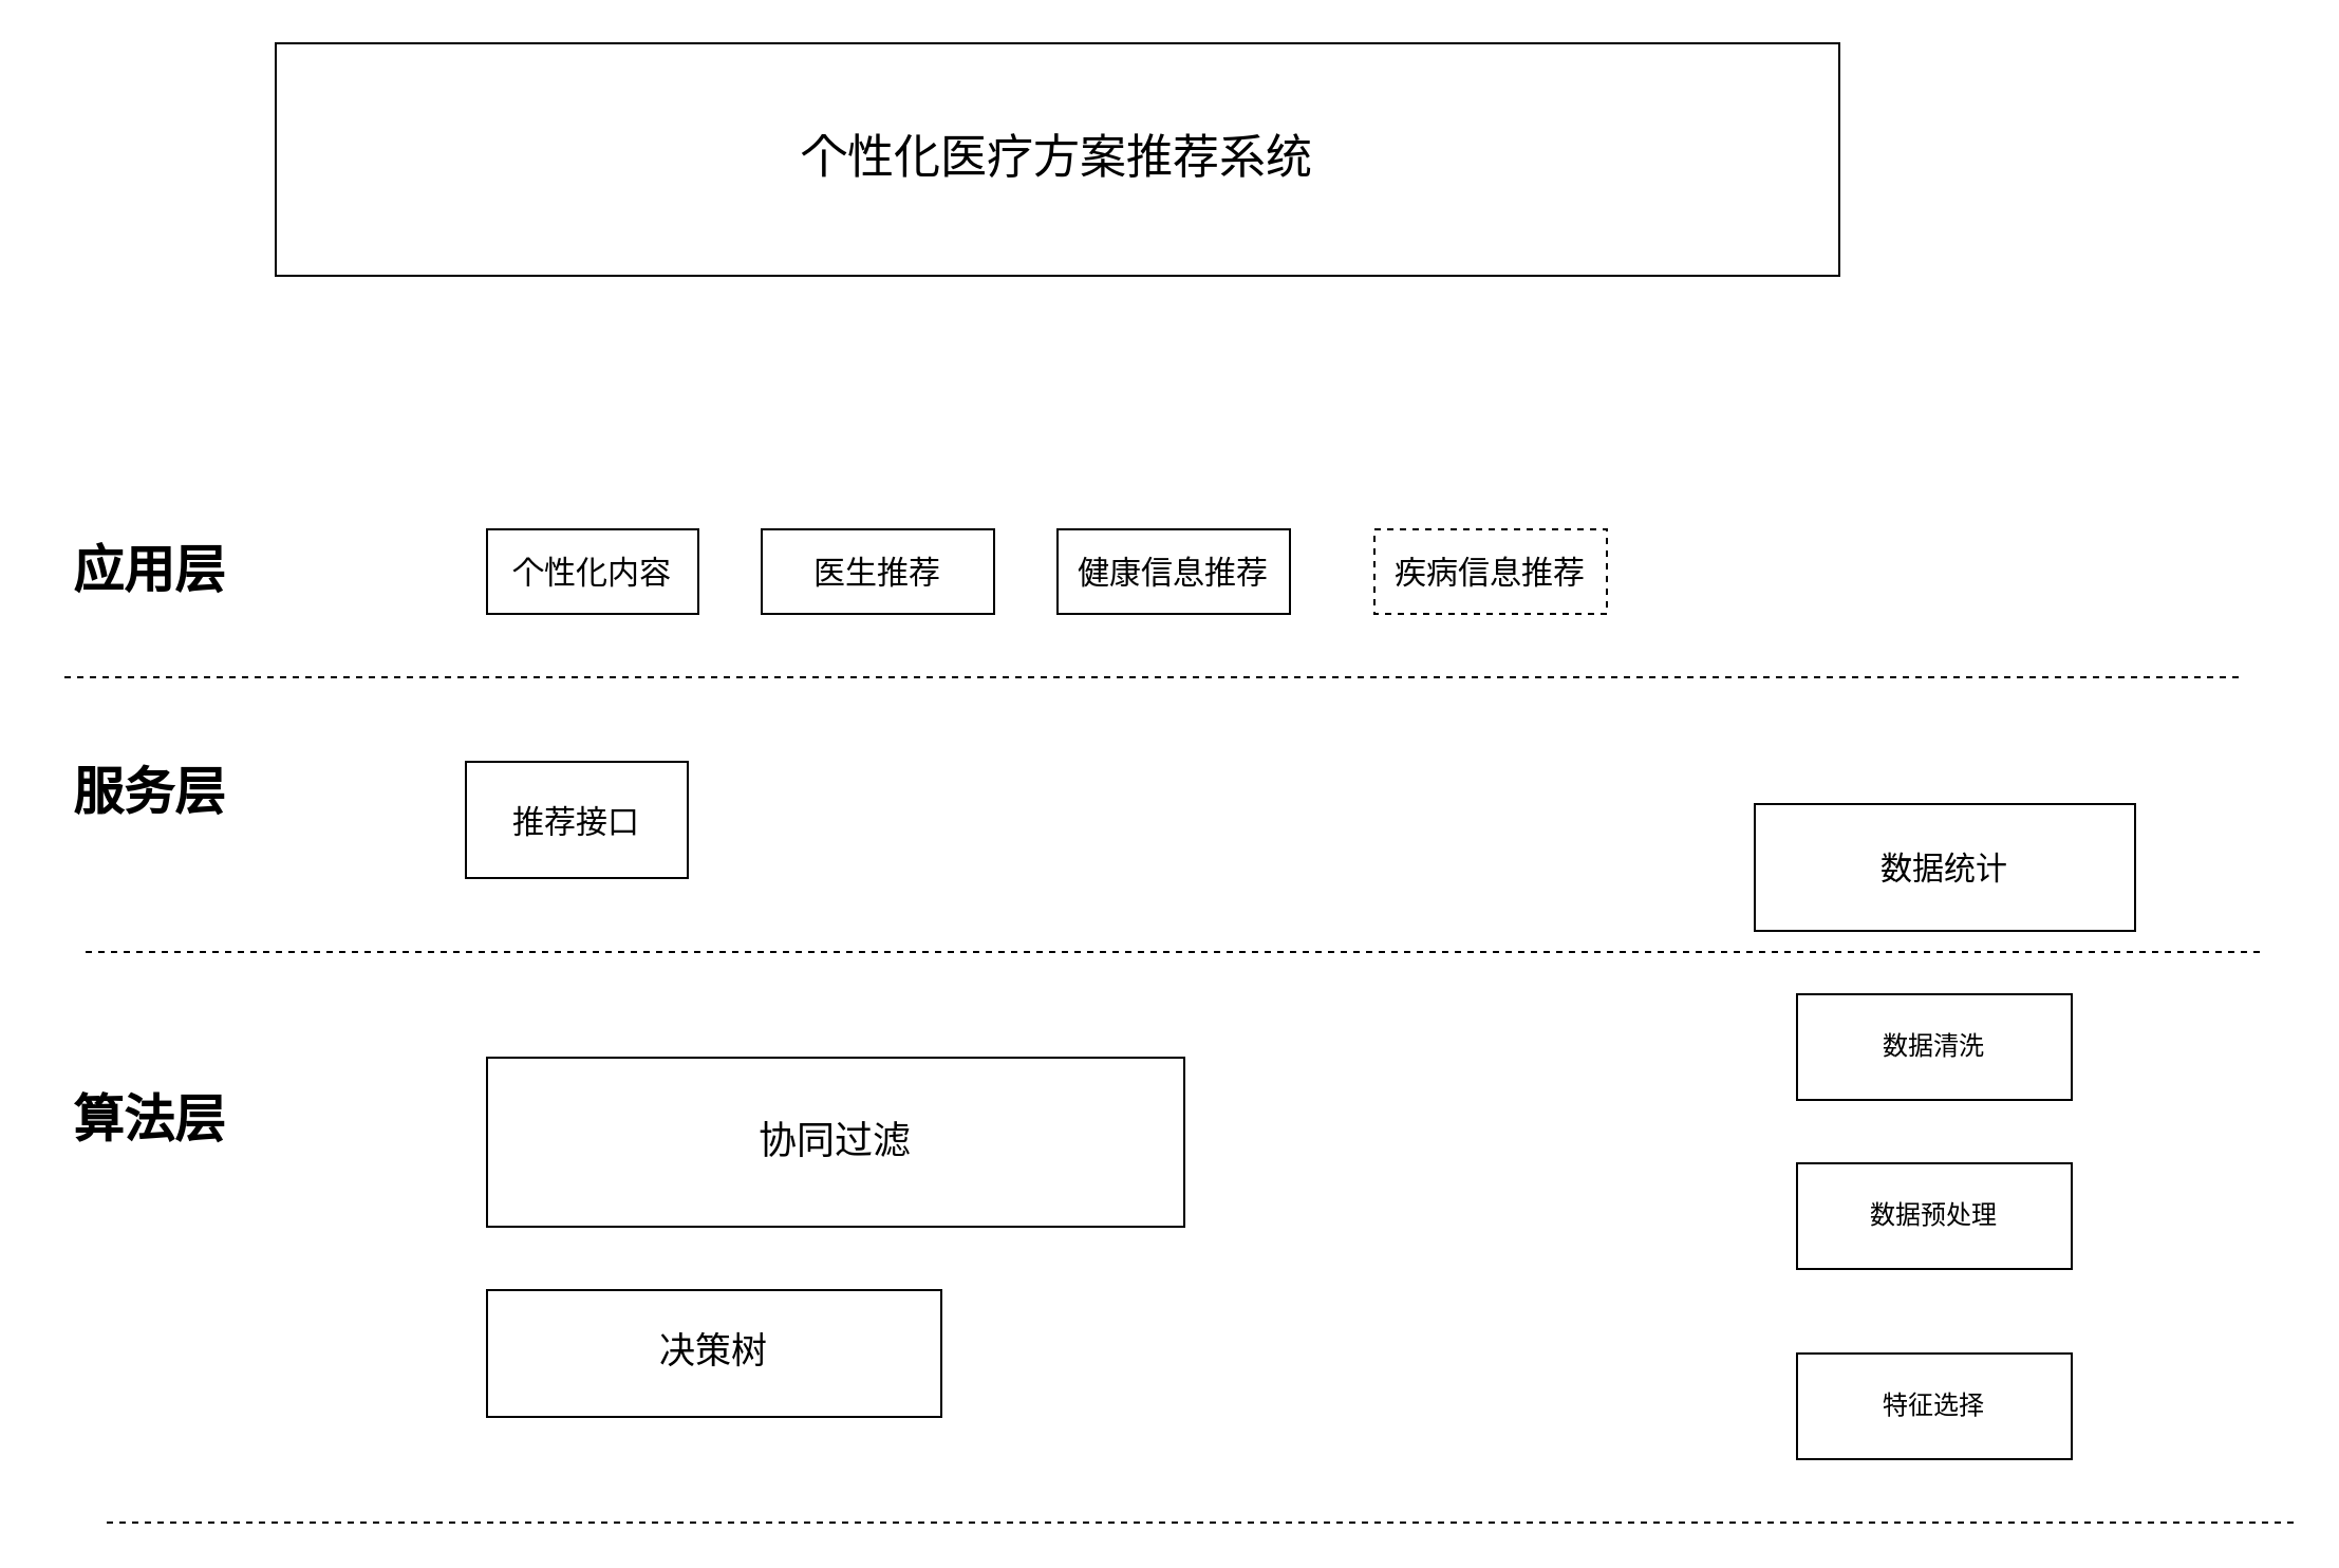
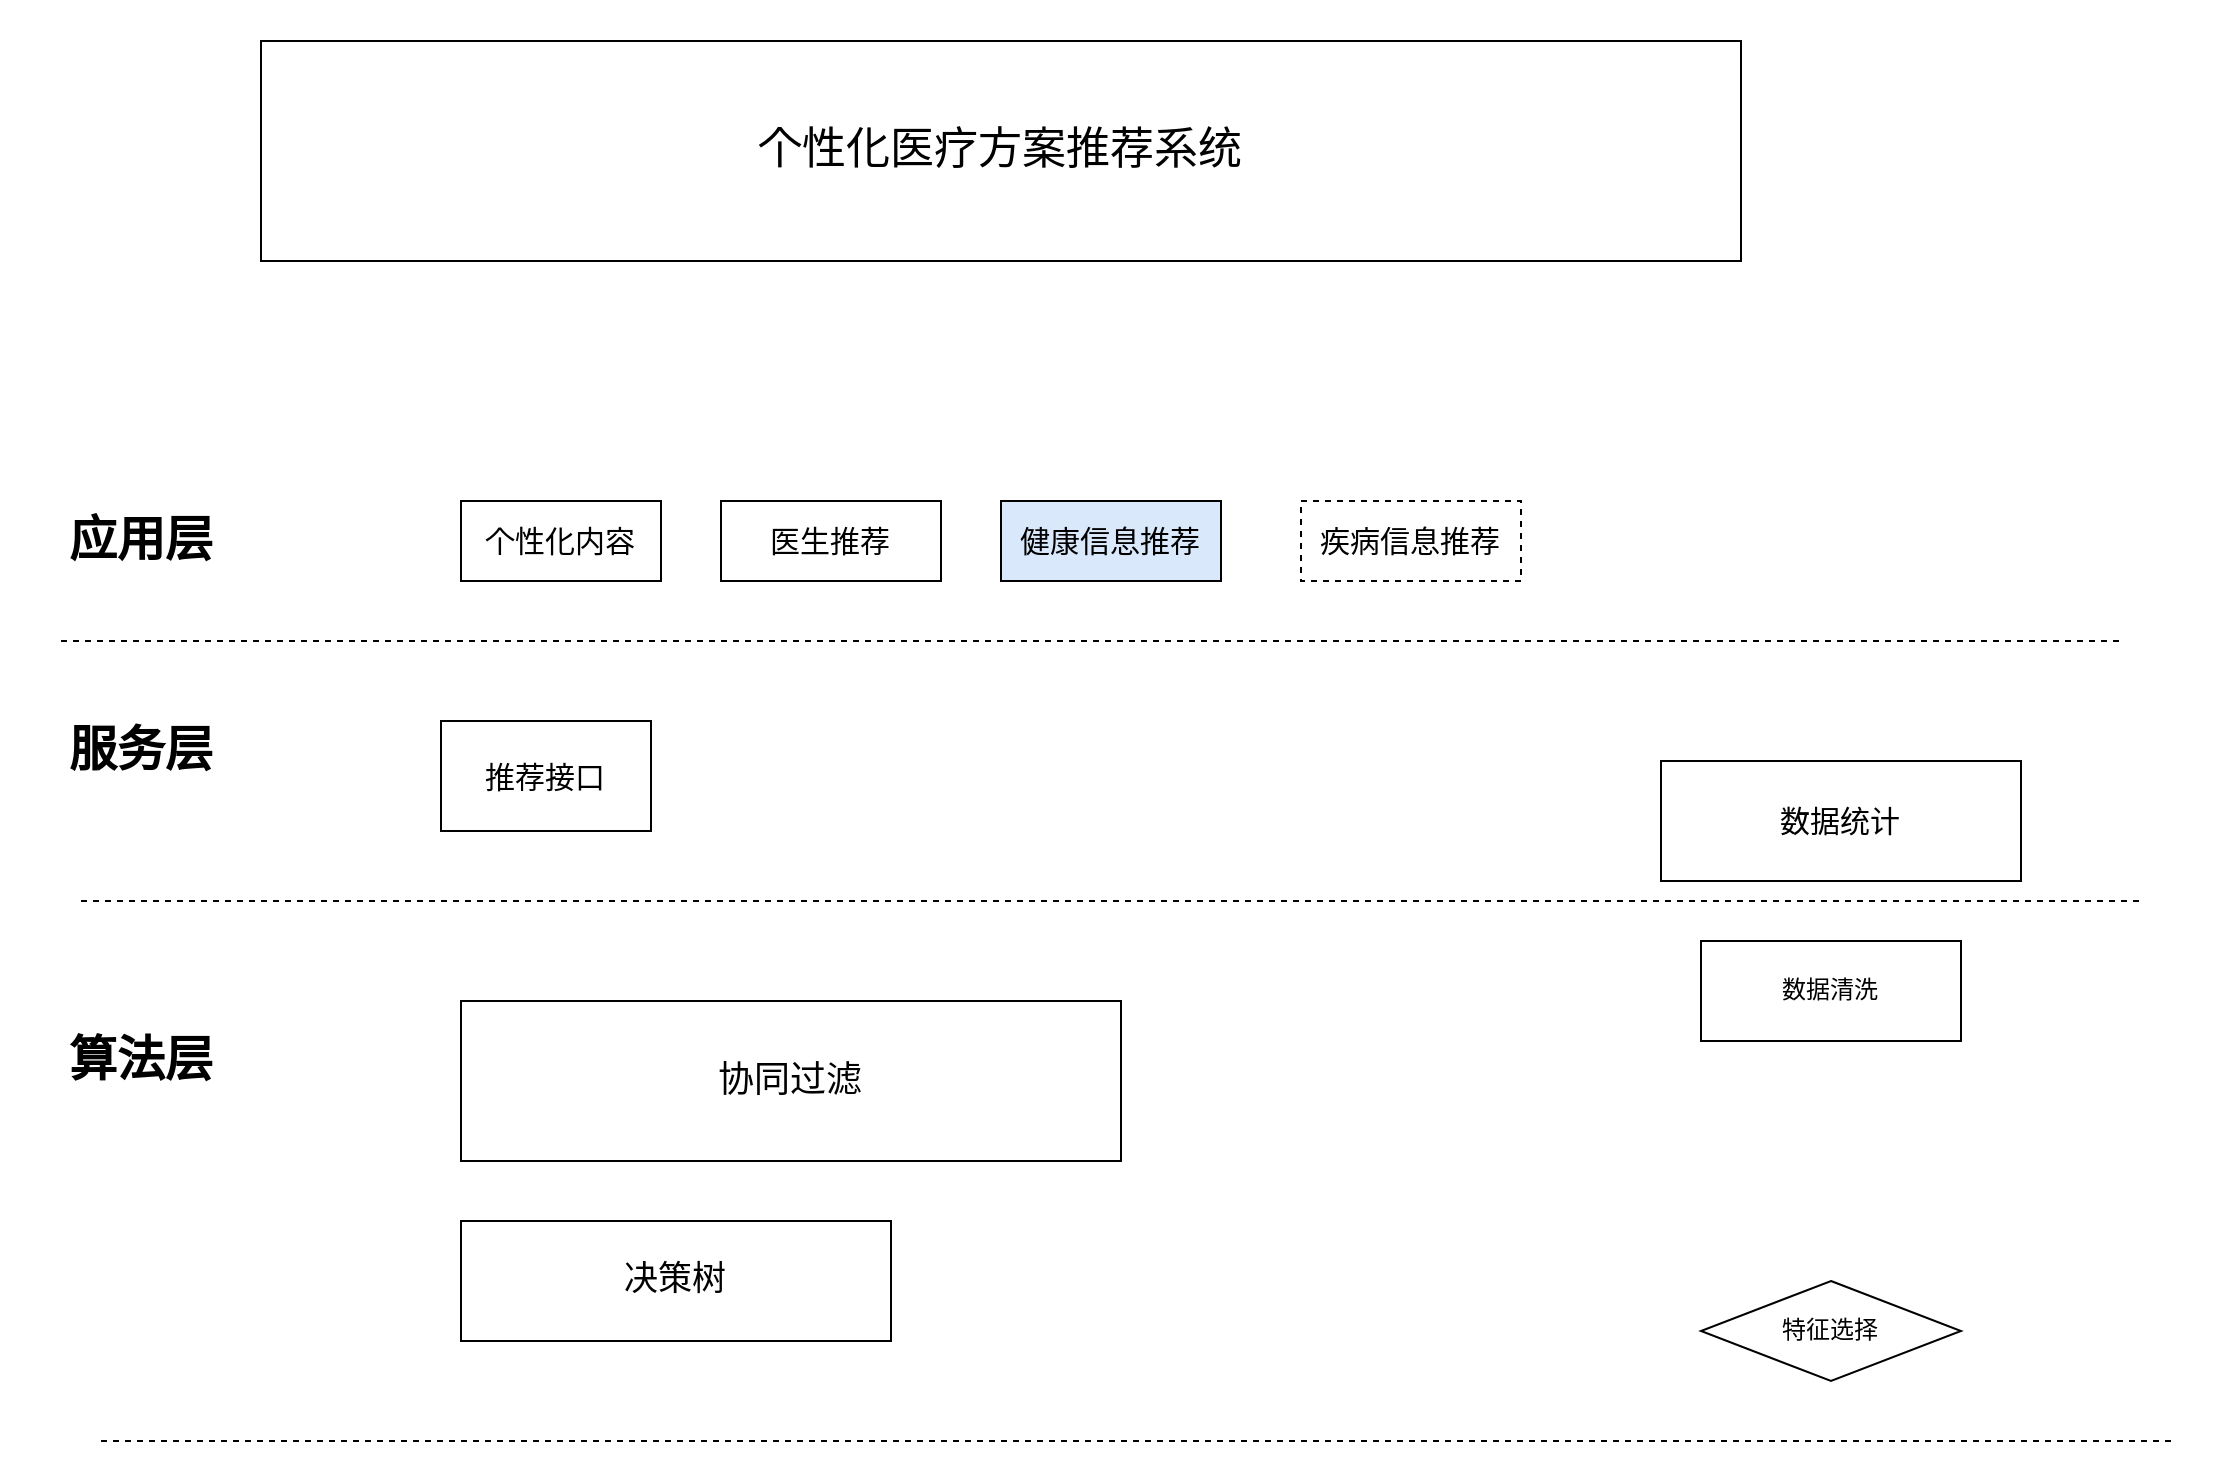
- <mxCell id="5" value="&lt;font style=&quot;font-size: 15px;&quot;&gt;健康信息推荐&lt;/font&gt;" style="html=1;whiteSpace=wrap;" vertex="1" parent="1"><mxGeometry x="500" y="250" width="110" height="40" as="geometry" /></mxCell>
+ <mxCell id="5" value="&lt;font style=&quot;font-size: 15px;&quot;&gt;健康信息推荐&lt;/font&gt;" style="html=1;whiteSpace=wrap;fillColor=#dae8fc;" vertex="1" parent="1"><mxGeometry x="500" y="250" width="110" height="40" as="geometry" /></mxCell>
- <mxCell id="17" value="数据预处理" style="html=1;whiteSpace=wrap;" vertex="1" parent="1"><mxGeometry x="850" y="550" width="130" height="50" as="geometry" /></mxCell>
- <mxCell id="18" value="特征选择" style="html=1;whiteSpace=wrap;" vertex="1" parent="1"><mxGeometry x="850" y="640" width="130" height="50" as="geometry" /></mxCell>
+ <mxCell id="18" value="特征选择" style="rhombus;html=1;whiteSpace=wrap;" vertex="1" parent="1"><mxGeometry x="850" y="640" width="130" height="50" as="geometry" /></mxCell>
